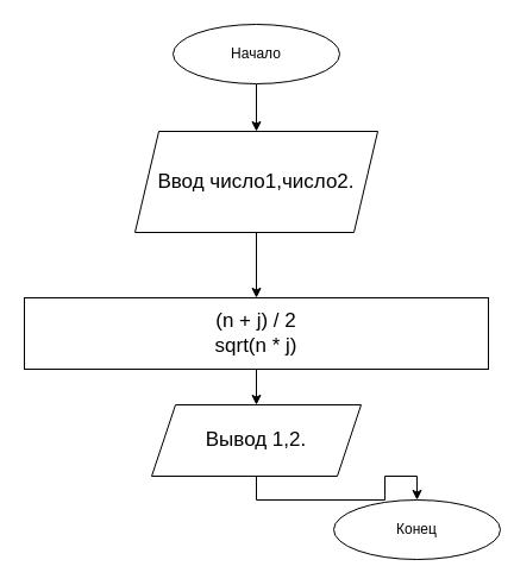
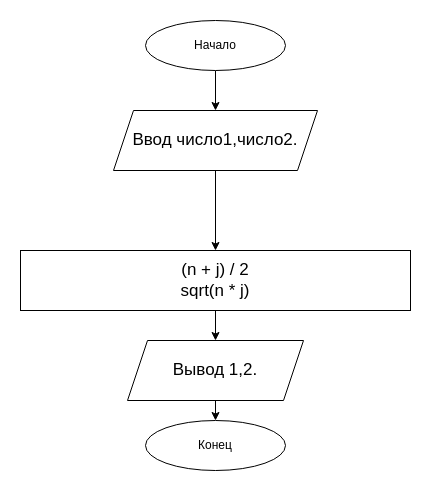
- <mxCell id="6" value="&lt;div style=&quot;font-size: 17px;&quot;&gt;&lt;font style=&quot;font-size: 17px;&quot;&gt;Ввод число1,число2.&lt;/font&gt;&lt;/div&gt;" style="shape=parallelogram;perimeter=parallelogramPerimeter;whiteSpace=wrap;html=1;fixedSize=1;" vertex="1" parent="1"><mxGeometry x="113" y="110" width="204" height="85" as="geometry" /></mxCell>
+ <mxCell id="6" value="&lt;div style=&quot;font-size: 17px;&quot;&gt;&lt;font style=&quot;font-size: 17px;&quot;&gt;Ввод число1,число2.&lt;/font&gt;&lt;/div&gt;" style="shape=parallelogram;perimeter=parallelogramPerimeter;whiteSpace=wrap;html=1;fixedSize=1;" vertex="1" parent="1"><mxGeometry x="113" y="110" width="204" height="60" as="geometry" /></mxCell>
- <mxCell id="4" value="Конец" style="ellipse;whiteSpace=wrap;html=1;" vertex="1" parent="1"><mxGeometry x="280" y="420" width="140" height="50" as="geometry" /></mxCell>
+ <mxCell id="4" value="Конец" style="ellipse;whiteSpace=wrap;html=1;" vertex="1" parent="1"><mxGeometry x="145" y="420" width="140" height="50" as="geometry" /></mxCell>
